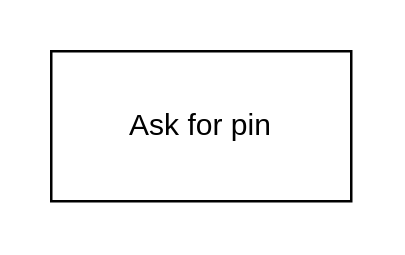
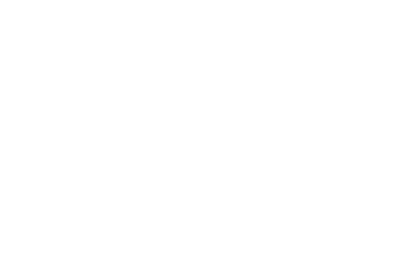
- <mxCell id="2" value="Ask for pin" style="rounded=0;whiteSpace=wrap;html=1;" vertex="1" parent="1"><mxGeometry x="20" y="20" width="120" height="60" as="geometry" /></mxCell>
